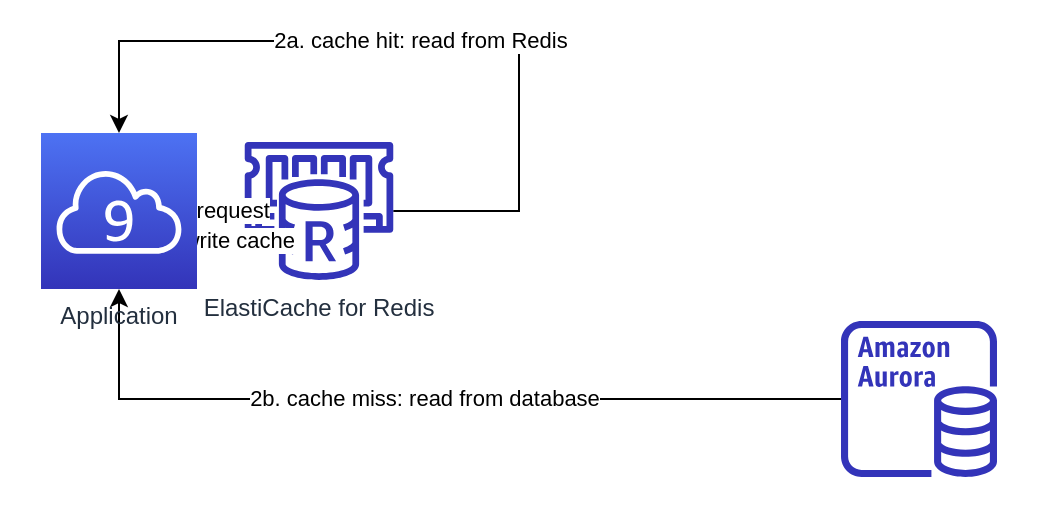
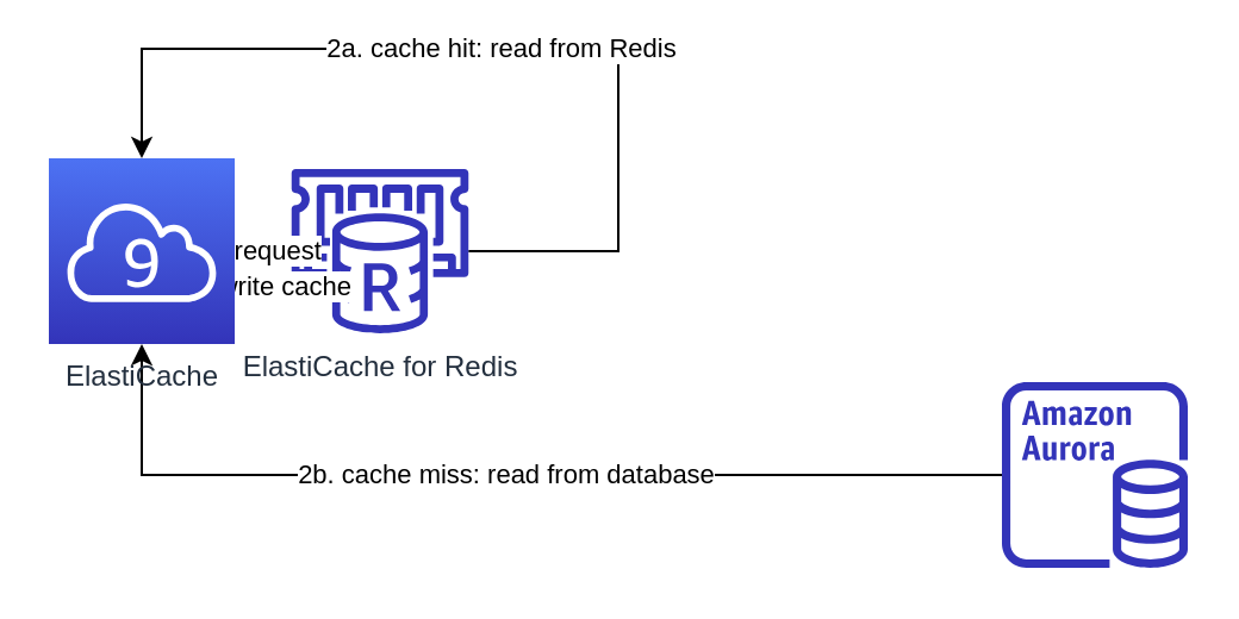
- <mxCell id="8" value="Application" style="outlineConnect=0;fontColor=#232F3E;gradientColor=#4D72F3;gradientDirection=north;fillColor=#3334B9;strokeColor=#ffffff;dashed=0;verticalLabelPosition=bottom;verticalAlign=top;align=center;html=1;fontSize=12;fontStyle=0;aspect=fixed;shape=mxgraph.aws4.resourceIcon;resIcon=mxgraph.aws4.cloud9;" parent="1" vertex="1"><mxGeometry x="20" y="66" width="78" height="78" as="geometry" /></mxCell>
+ <mxCell id="8" value="ElastiCache" style="outlineConnect=0;fontColor=#232F3E;gradientColor=#4D72F3;gradientDirection=north;fillColor=#3334B9;strokeColor=#ffffff;dashed=0;verticalLabelPosition=bottom;verticalAlign=top;align=center;html=1;fontSize=12;fontStyle=0;aspect=fixed;shape=mxgraph.aws4.resourceIcon;resIcon=mxgraph.aws4.cloud9;" parent="1" vertex="1"><mxGeometry x="20" y="66" width="78" height="78" as="geometry" /></mxCell>
